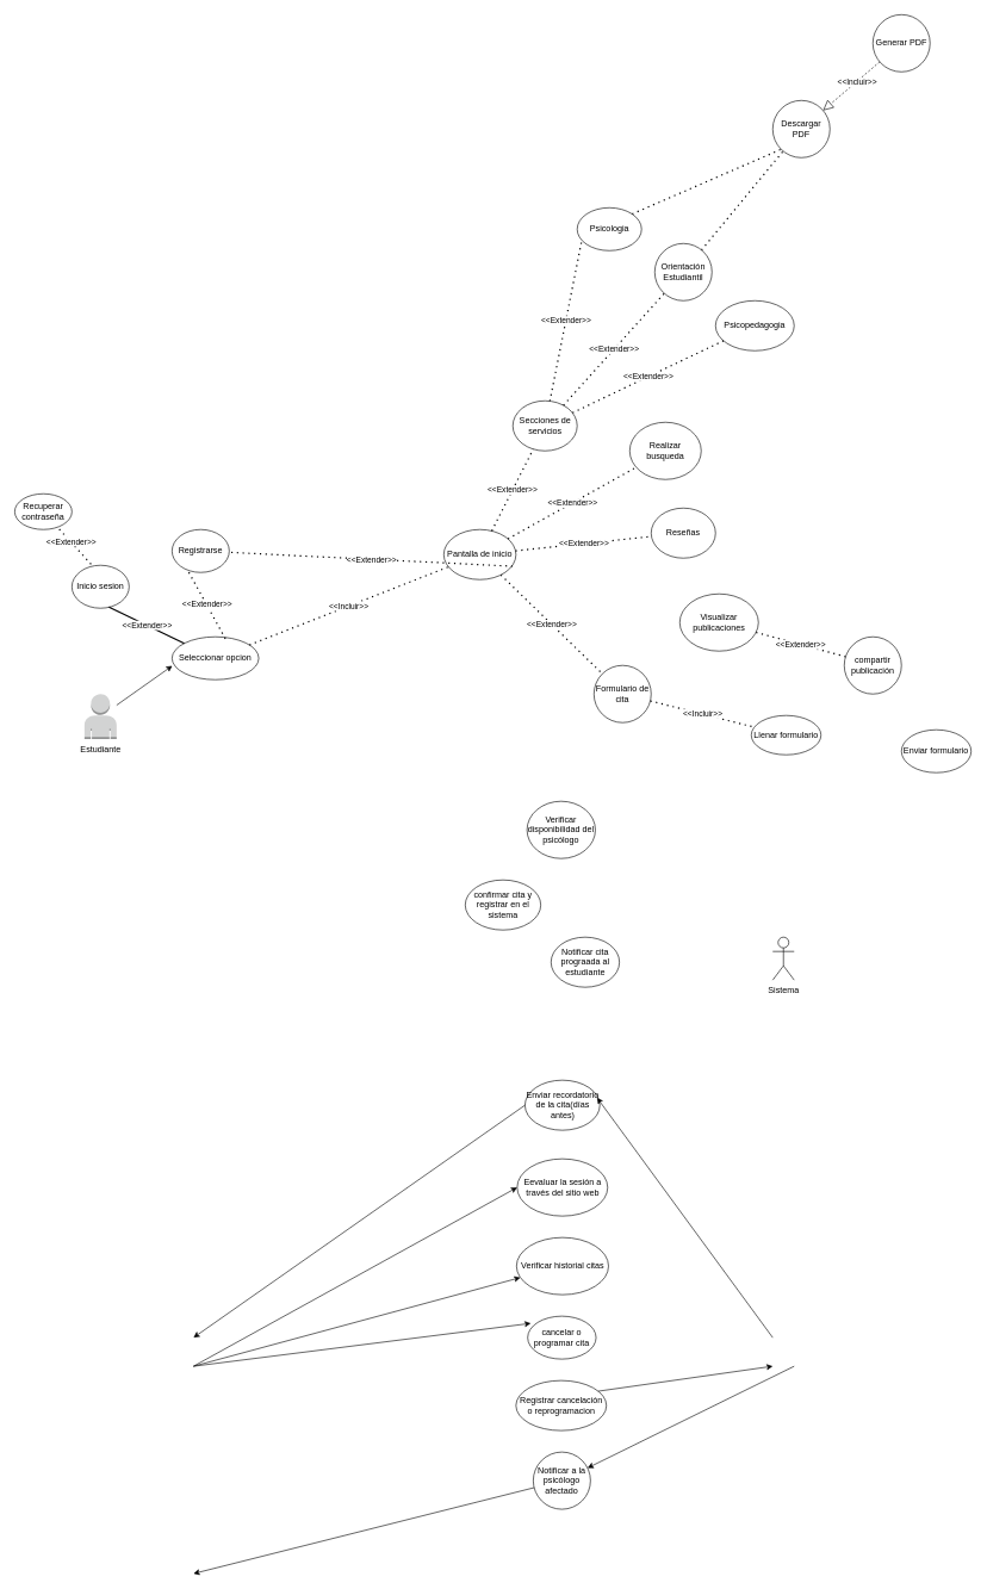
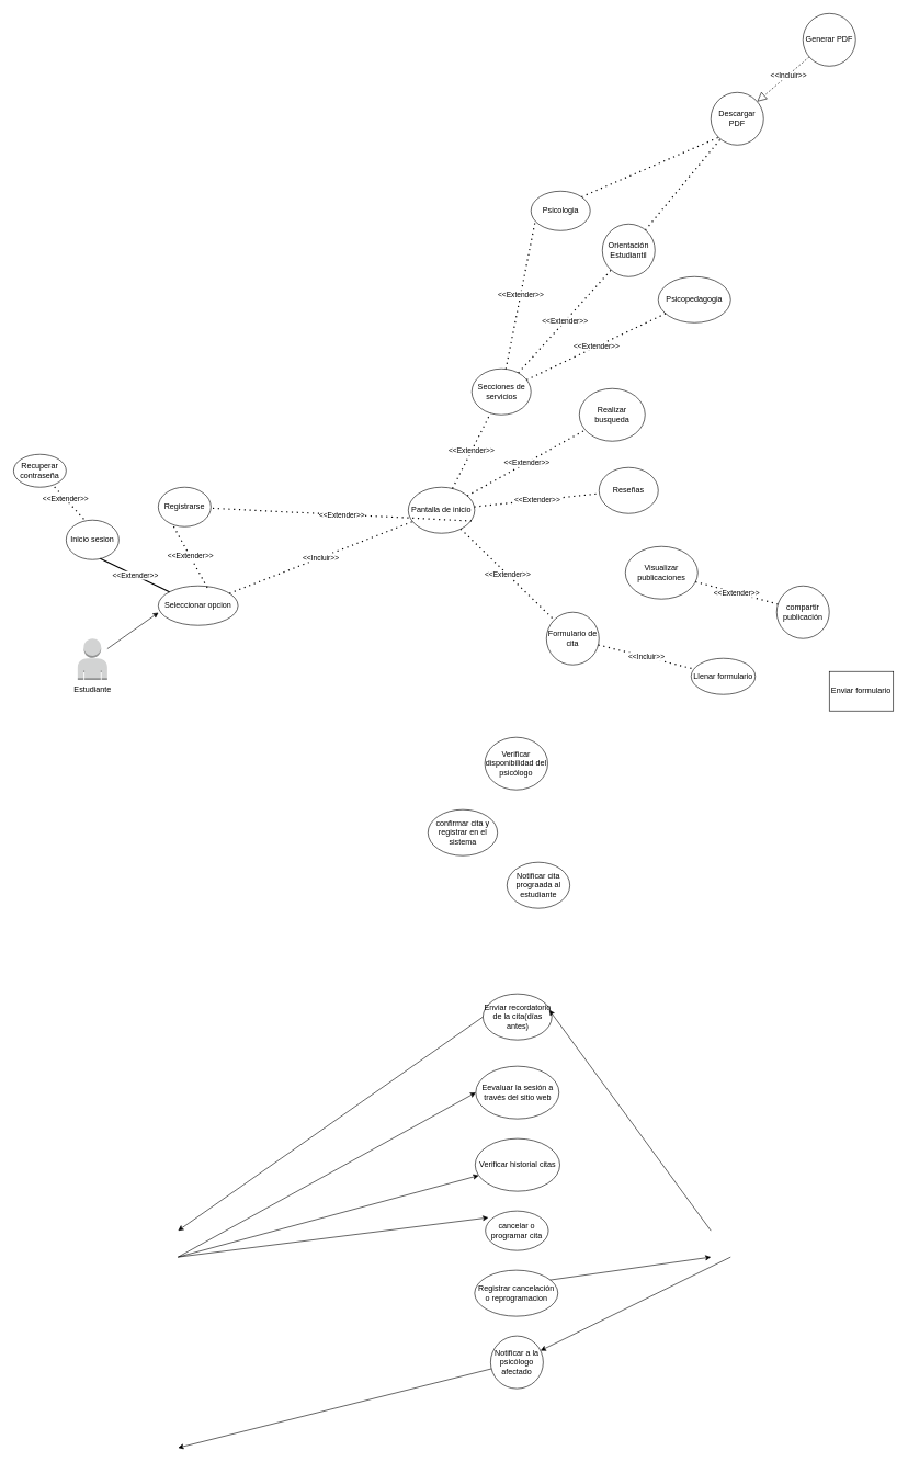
- <mxCell id="4" value="&lt;div&gt;Enviar formulario&lt;br&gt;&lt;/div&gt;" style="ellipse;whiteSpace=wrap;html=1;" parent="1" vertex="1"><mxGeometry x="1260" y="1020" width="97.49" height="60" as="geometry" /></mxCell>
+ <mxCell id="4" value="&lt;div&gt;Enviar formulario&lt;br&gt;&lt;/div&gt;" style="whiteSpace=wrap;html=1;rounded=0;" parent="1" vertex="1"><mxGeometry x="1260" y="1020" width="97.49" height="60" as="geometry" /></mxCell>
- <mxCell id="10" value="Sistema" style="shape=umlActor;verticalLabelPosition=bottom;verticalAlign=top;html=1;outlineConnect=0;" parent="1" vertex="1"><mxGeometry x="1080" y="1310" width="30" height="60" as="geometry" /></mxCell>
